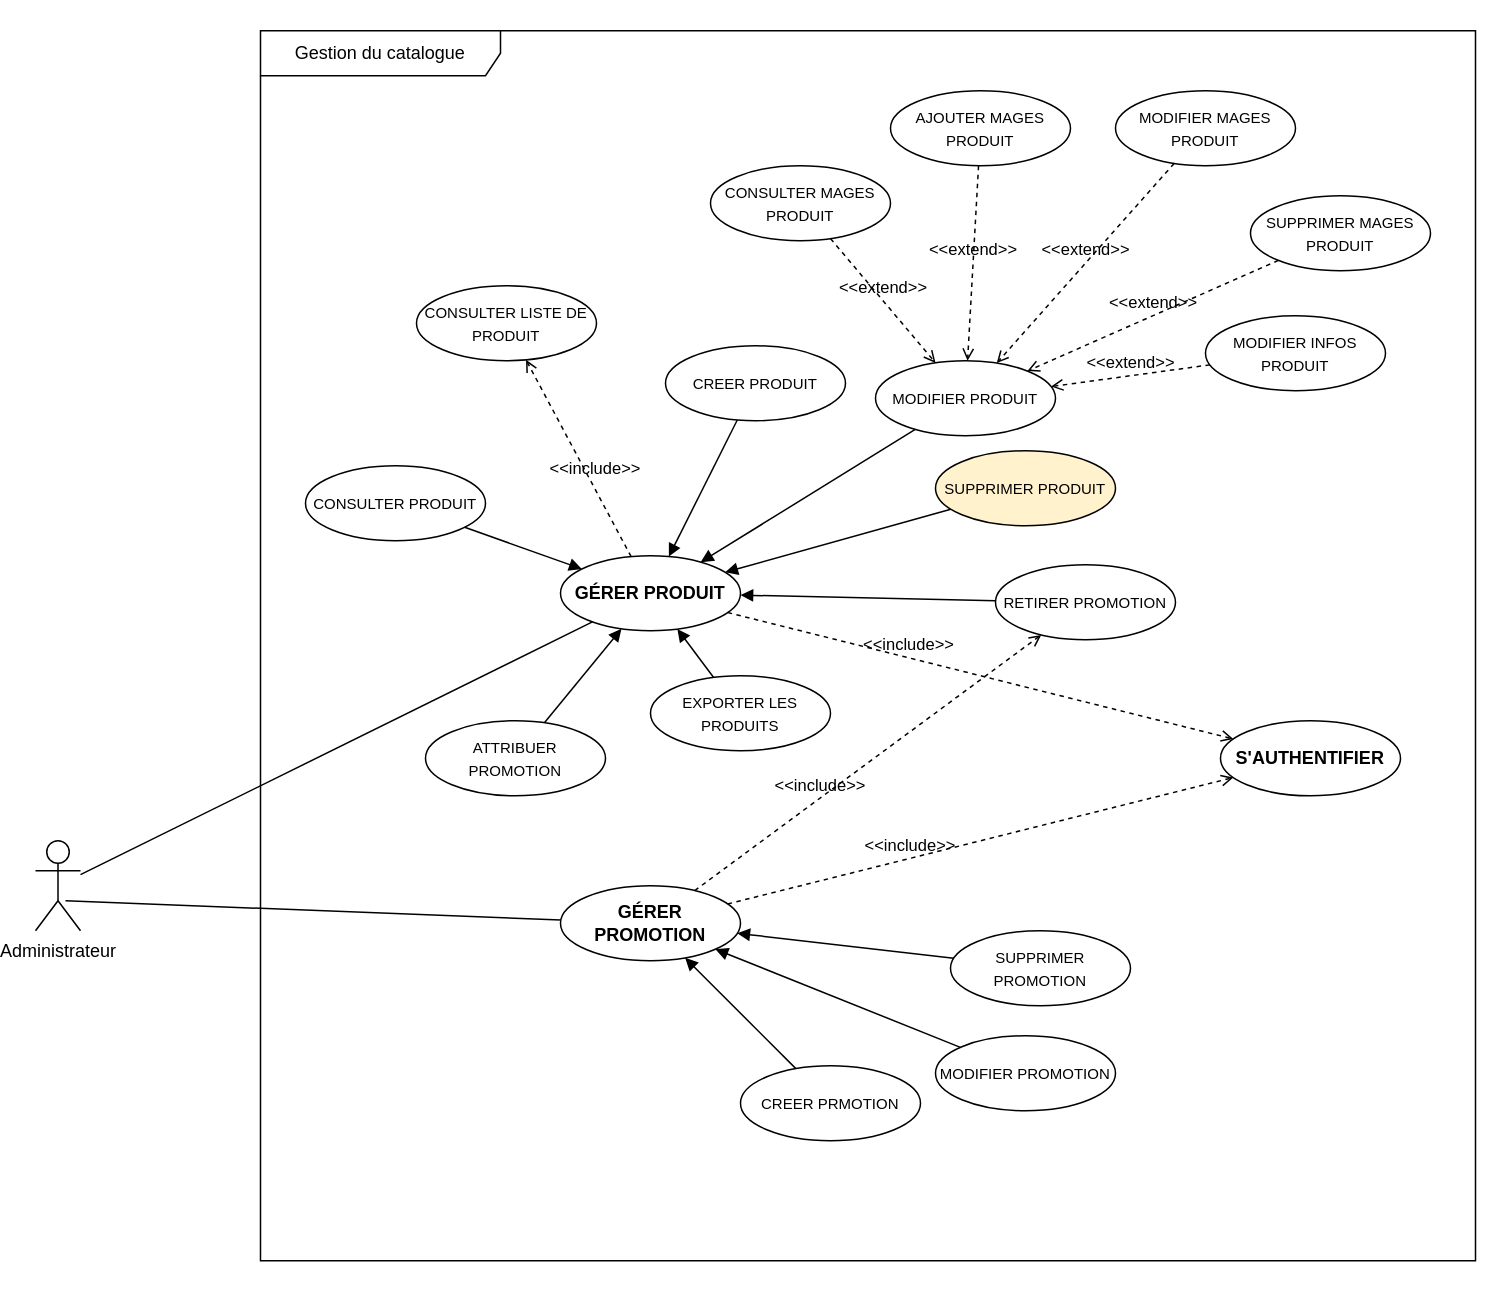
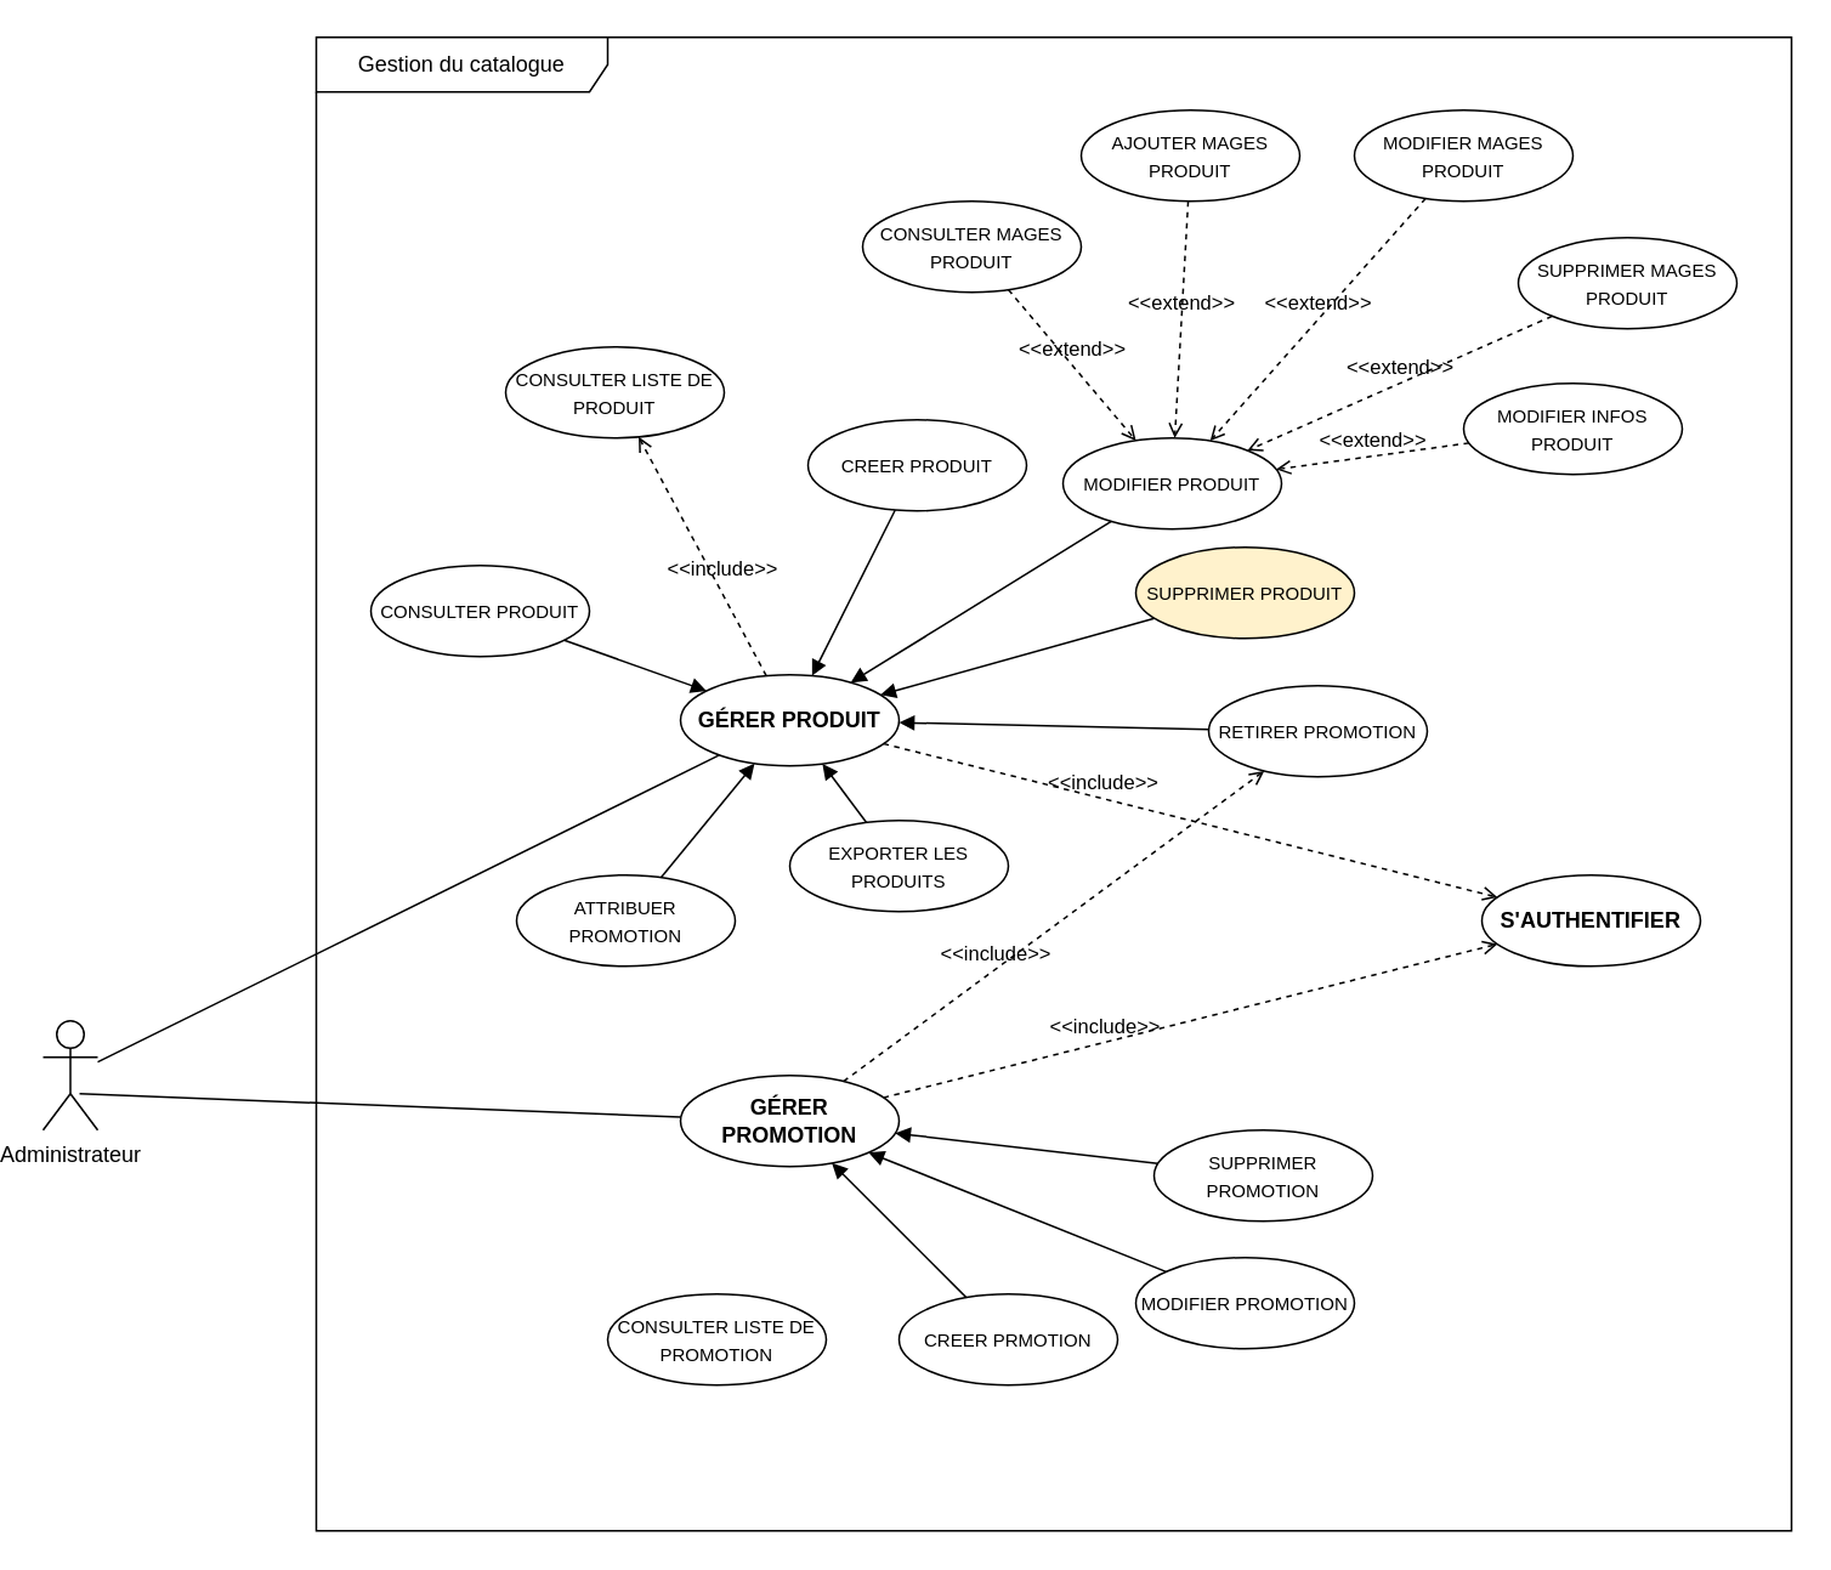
+ <mxCell id="37" value="&lt;font style=&quot;font-size: 10px;&quot;&gt;CONSULTER LISTE DE PROMOTION&lt;/font&gt;" style="ellipse;whiteSpace=wrap;html=1;" parent="35" vertex="1"><mxGeometry x="160" y="690" width="120" height="50" as="geometry" /></mxCell>
